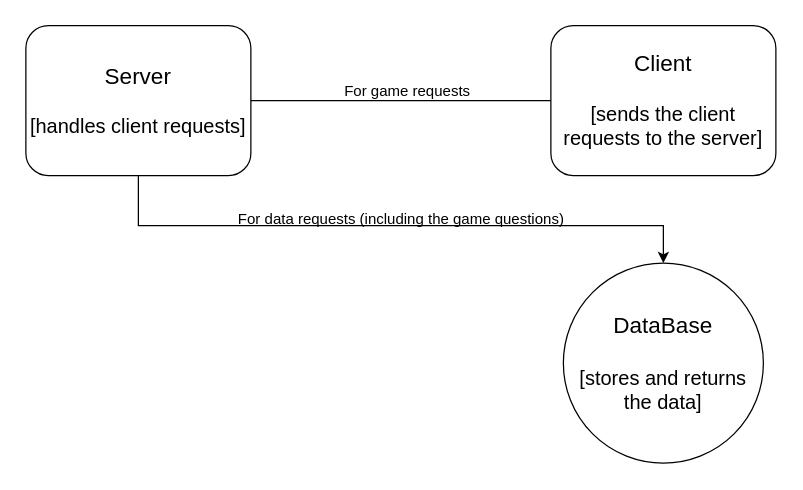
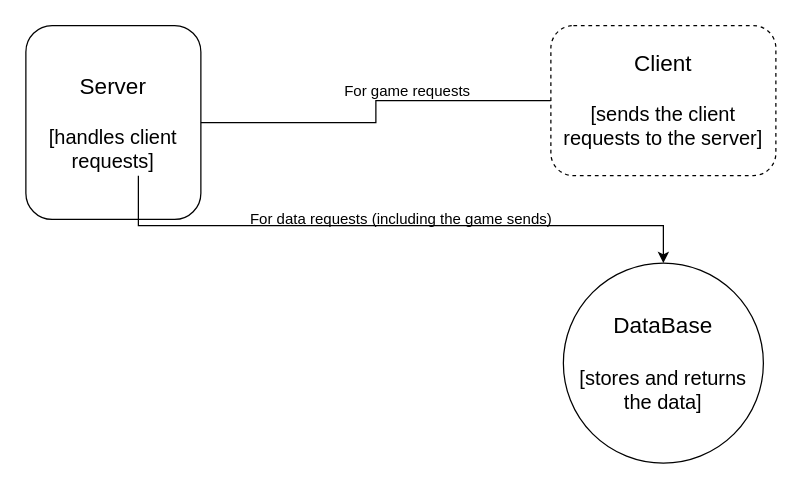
- <mxCell id="3" value="&lt;font style=&quot;font-size: 18px;&quot;&gt;Server&lt;/font&gt;&lt;div&gt;&lt;font size=&quot;3&quot;&gt;&lt;br&gt;&lt;/font&gt;&lt;/div&gt;&lt;div&gt;&lt;font size=&quot;3&quot;&gt;[handles client requests]&lt;/font&gt;&lt;/div&gt;" style="rounded=1;whiteSpace=wrap;html=1;" vertex="1" parent="1"><mxGeometry x="20" width="180" height="120" as="geometry" y="20" /></mxCell>
+ <mxCell id="3" value="&lt;font style=&quot;font-size: 18px;&quot;&gt;Server&lt;/font&gt;&lt;div&gt;&lt;font size=&quot;3&quot;&gt;&lt;br&gt;&lt;/font&gt;&lt;/div&gt;&lt;div&gt;&lt;font size=&quot;3&quot;&gt;[handles client requests]&lt;/font&gt;&lt;/div&gt;" style="rounded=1;whiteSpace=wrap;html=1;" vertex="1" parent="1"><mxGeometry x="20" y="20" width="140" height="155" as="geometry" /></mxCell>
- <mxCell id="5" value="&lt;font style=&quot;font-size: 18px;&quot;&gt;Client&lt;/font&gt;&lt;div&gt;&lt;font size=&quot;3&quot;&gt;&lt;br&gt;&lt;/font&gt;&lt;/div&gt;&lt;div&gt;&lt;font size=&quot;3&quot;&gt;[sends the client requests to the server]&lt;/font&gt;&lt;/div&gt;" style="rounded=1;whiteSpace=wrap;html=1;" vertex="1" parent="1"><mxGeometry x="440" width="180" height="120" as="geometry" y="20" /></mxCell>
+ <mxCell id="5" value="&lt;font style=&quot;font-size: 18px;&quot;&gt;Client&lt;/font&gt;&lt;div&gt;&lt;font size=&quot;3&quot;&gt;&lt;br&gt;&lt;/font&gt;&lt;/div&gt;&lt;div&gt;&lt;font size=&quot;3&quot;&gt;[sends the client requests to the server]&lt;/font&gt;&lt;/div&gt;" style="rounded=1;whiteSpace=wrap;html=1;dashed=1;" vertex="1" parent="1"><mxGeometry x="440" width="180" height="120" as="geometry" y="20" /></mxCell>
- <mxCell id="7" value="For data requests (including the game questions)" style="text;html=1;align=center;verticalAlign=middle;resizable=0;points=[];autosize=1;strokeColor=none;fillColor=none;" vertex="1" parent="1"><mxGeometry x="180" y="160" width="280" height="30" as="geometry" /></mxCell>
+ <mxCell id="7" value="For data requests (including the game sends)" style="text;html=1;align=center;verticalAlign=middle;resizable=0;points=[];autosize=1;strokeColor=none;fillColor=none;" vertex="1" parent="1"><mxGeometry x="180" y="160" width="280" height="30" as="geometry" /></mxCell>
